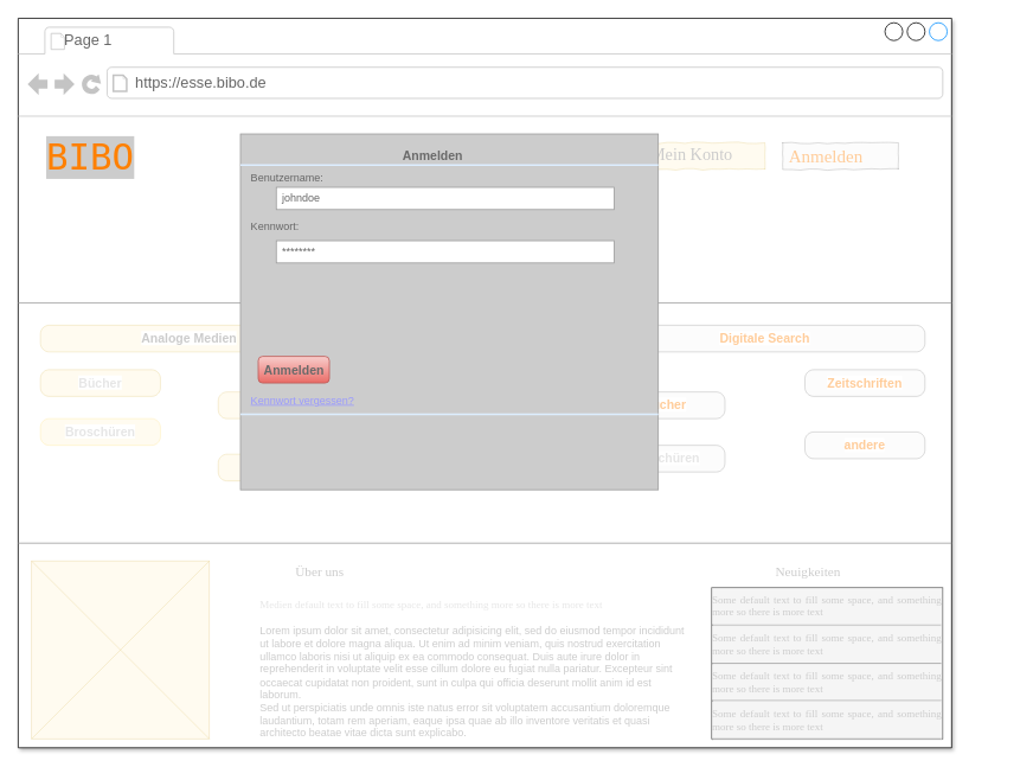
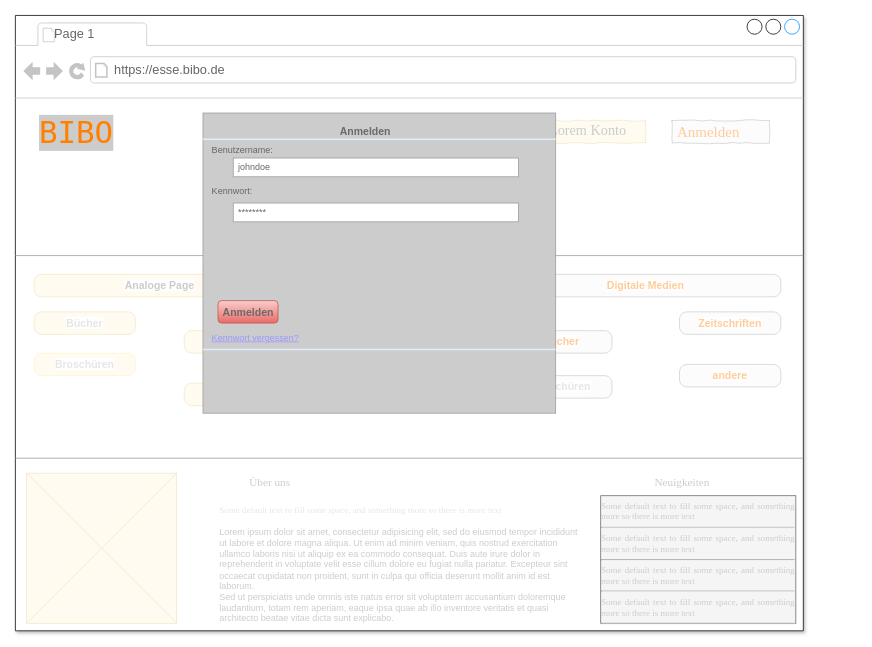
- <mxCell id="6" value="&lt;font style=&quot;font-size: 19px&quot; color=&quot;#cccccc&quot;&gt;&amp;nbsp; Mein Konto&lt;/font&gt;" style="text;html=1;points=[];align=left;verticalAlign=top;spacingTop=-4;fontSize=15;fontFamily=Verdana;rounded=0;fillColor=#fff2cc;strokeColor=#d6b656;comic=1;opacity=30;" parent="2" vertex="1"><mxGeometry x="700" y="140" width="140" height="30" as="geometry" /></mxCell>
+ <mxCell id="6" value="&lt;font style=&quot;font-size: 19px&quot; color=&quot;#cccccc&quot;&gt;&amp;nbsp; Lorem Konto&lt;/font&gt;" style="text;html=1;points=[];align=left;verticalAlign=top;spacingTop=-4;fontSize=15;fontFamily=Verdana;rounded=0;fillColor=#fff2cc;strokeColor=#d6b656;comic=1;opacity=30;" parent="2" vertex="1"><mxGeometry x="700" y="140" width="140" height="30" as="geometry" /></mxCell>
- <mxCell id="17" value="&lt;font style=&quot;font-size: 20px&quot; color=&quot;#ffcc99&quot;&gt;&amp;nbsp;Аnmelden&lt;/font&gt;" style="text;html=1;points=[];align=left;verticalAlign=top;spacingTop=-4;fontSize=15;fontFamily=Verdana;fillColor=#f5f5f5;strokeColor=#666666;fontColor=#333333;comic=1;glass=0;opacity=30;" parent="2" vertex="1"><mxGeometry x="860" y="140" width="130" height="30" as="geometry" /></mxCell>
+ <mxCell id="17" value="&lt;font style=&quot;font-size: 20px&quot; color=&quot;#ffcc99&quot;&gt;&amp;nbsp;Аnmelden&lt;/font&gt;" style="text;html=1;points=[];align=left;verticalAlign=top;spacingTop=-4;fontSize=15;fontFamily=Verdana;fillColor=#f5f5f5;strokeColor=#666666;fontColor=#333333;comic=1;glass=0;opacity=30;" parent="2" vertex="1"><mxGeometry x="875" y="140" width="130" height="30" as="geometry" /></mxCell>
- <mxCell id="11" value="&lt;span style=&quot;font-weight: bold ; font-family: &amp;#34;arial&amp;#34; , sans-serif ; font-size: 14px ; text-align: left ; background-color: rgb(255 , 255 , 255)&quot;&gt;&lt;font color=&quot;#cccccc&quot;&gt;Analoge Medien&lt;/font&gt;&lt;/span&gt;" style="strokeWidth=1;shadow=0;dashed=0;align=center;html=1;shape=mxgraph.mockup.buttons.button;strokeColor=#d6b656;mainText=;buttonStyle=round;fontSize=17;fontStyle=0;fillColor=#fff2cc;whiteSpace=wrap;rounded=0;labelBackgroundColor=none;opacity=30;" parent="2" vertex="1"><mxGeometry x="25" y="345" width="335" height="30" as="geometry" /></mxCell>
+ <mxCell id="11" value="&lt;span style=&quot;font-weight: bold ; font-family: &amp;#34;arial&amp;#34; , sans-serif ; font-size: 14px ; text-align: left ; background-color: rgb(255 , 255 , 255)&quot;&gt;&lt;font color=&quot;#cccccc&quot;&gt;Analoge Page&lt;/font&gt;&lt;/span&gt;" style="strokeWidth=1;shadow=0;dashed=0;align=center;html=1;shape=mxgraph.mockup.buttons.button;strokeColor=#d6b656;mainText=;buttonStyle=round;fontSize=17;fontStyle=0;fillColor=#fff2cc;whiteSpace=wrap;rounded=0;labelBackgroundColor=none;opacity=30;" parent="2" vertex="1"><mxGeometry x="25" y="345" width="335" height="30" as="geometry" /></mxCell>
- <mxCell id="10" value="&lt;span style=&quot;font-family: &amp;#34;arial&amp;#34; , sans-serif ; font-size: 14px ; font-weight: 700 ; text-align: left ; white-space: normal ; background-color: rgb(255 , 255 , 255)&quot;&gt;&lt;font color=&quot;#ffcc99&quot;&gt;Digitale Search&lt;/font&gt;&lt;/span&gt;" style="strokeWidth=1;shadow=0;dashed=0;align=center;html=1;shape=mxgraph.mockup.buttons.button;strokeColor=#666666;mainText=;buttonStyle=round;fontSize=17;fontStyle=0;fillColor=#f5f5f5;whiteSpace=wrap;rounded=0;labelBackgroundColor=none;fontColor=#333333;opacity=30;" parent="2" vertex="1"><mxGeometry x="660" y="345" width="360" height="30" as="geometry" /></mxCell>
+ <mxCell id="10" value="&lt;span style=&quot;font-family: &amp;#34;arial&amp;#34; , sans-serif ; font-size: 14px ; font-weight: 700 ; text-align: left ; white-space: normal ; background-color: rgb(255 , 255 , 255)&quot;&gt;&lt;font color=&quot;#ffcc99&quot;&gt;Digitale Medien&lt;/font&gt;&lt;/span&gt;" style="strokeWidth=1;shadow=0;dashed=0;align=center;html=1;shape=mxgraph.mockup.buttons.button;strokeColor=#666666;mainText=;buttonStyle=round;fontSize=17;fontStyle=0;fillColor=#f5f5f5;whiteSpace=wrap;rounded=0;labelBackgroundColor=none;fontColor=#333333;opacity=30;" parent="2" vertex="1"><mxGeometry x="660" y="345" width="360" height="30" as="geometry" /></mxCell>
- <mxCell id="16" value="Medien default text to fill some space, and&amp;nbsp;&lt;span&gt;something more so there is more text&lt;/span&gt;" style="text;html=1;points=[];align=left;verticalAlign=top;spacingTop=-4;fontSize=12;fontFamily=Verdana;whiteSpace=wrap;fontColor=#E6E6E6;" parent="2" vertex="1"><mxGeometry x="270" y="650" width="470" height="40" as="geometry" /></mxCell>
+ <mxCell id="16" value="Some default text to fill some space, and&amp;nbsp;&lt;span&gt;something more so there is more text&lt;/span&gt;" style="text;html=1;points=[];align=left;verticalAlign=top;spacingTop=-4;fontSize=12;fontFamily=Verdana;whiteSpace=wrap;fontColor=#E6E6E6;" parent="2" vertex="1"><mxGeometry x="270" y="650" width="470" height="40" as="geometry" /></mxCell>
